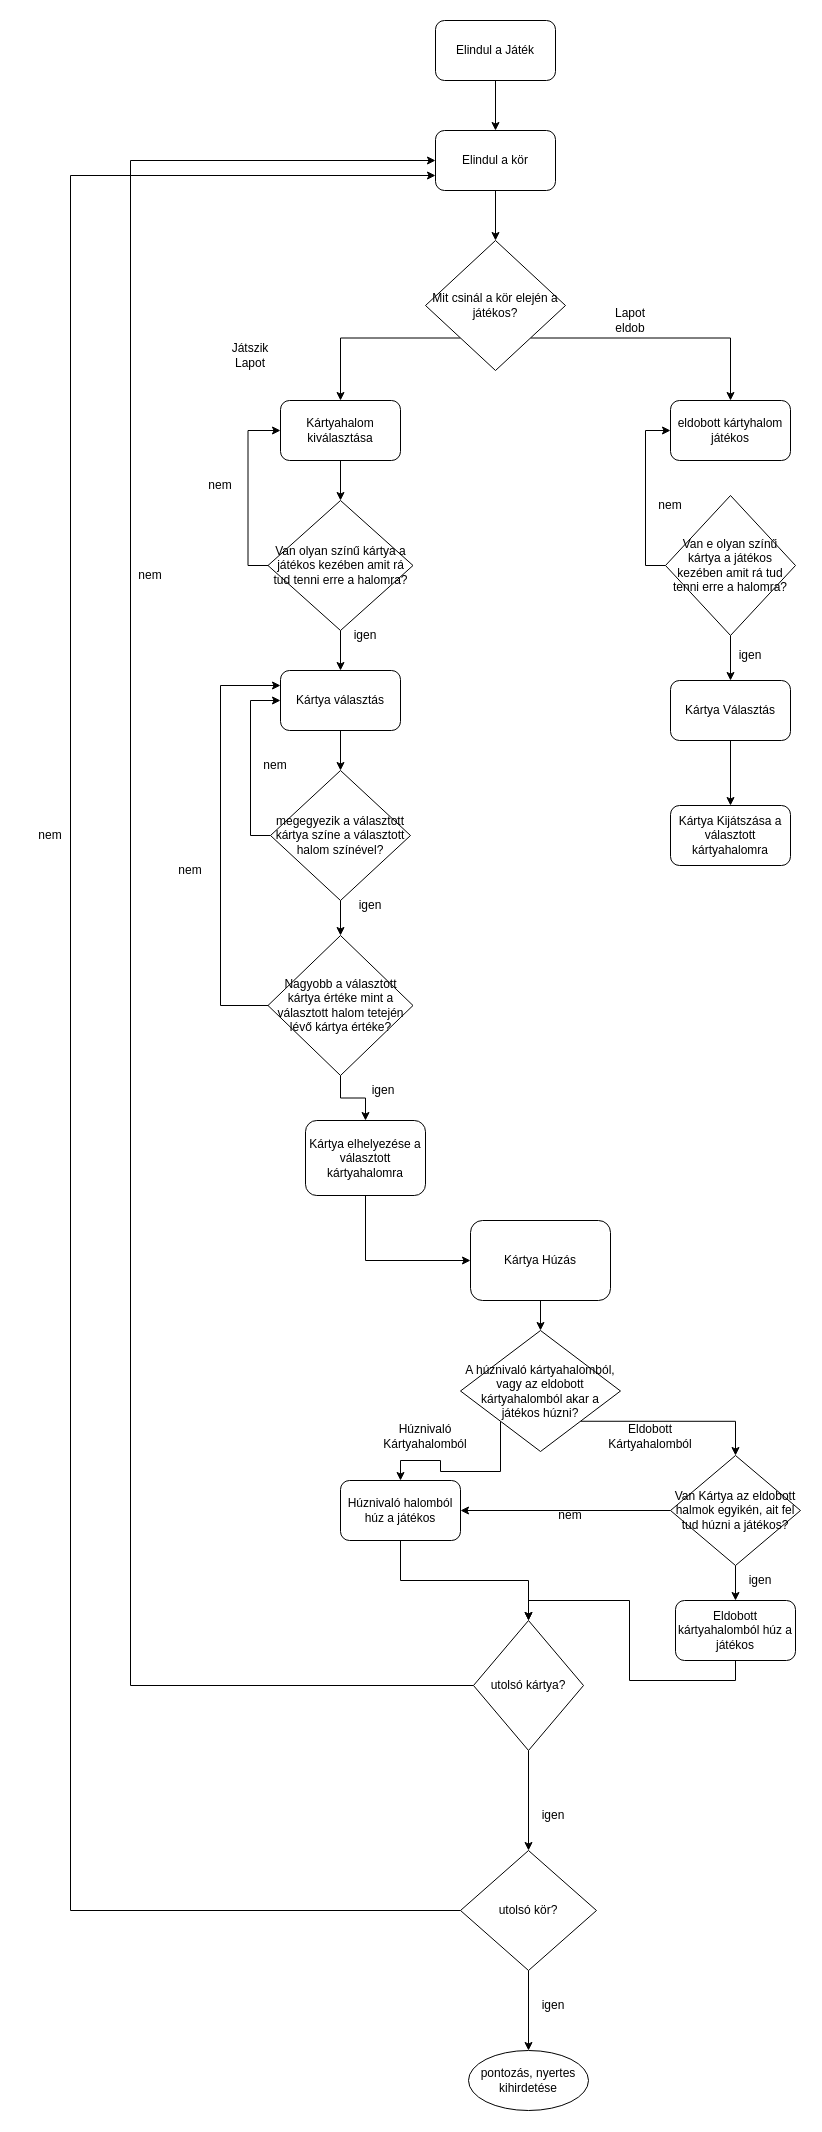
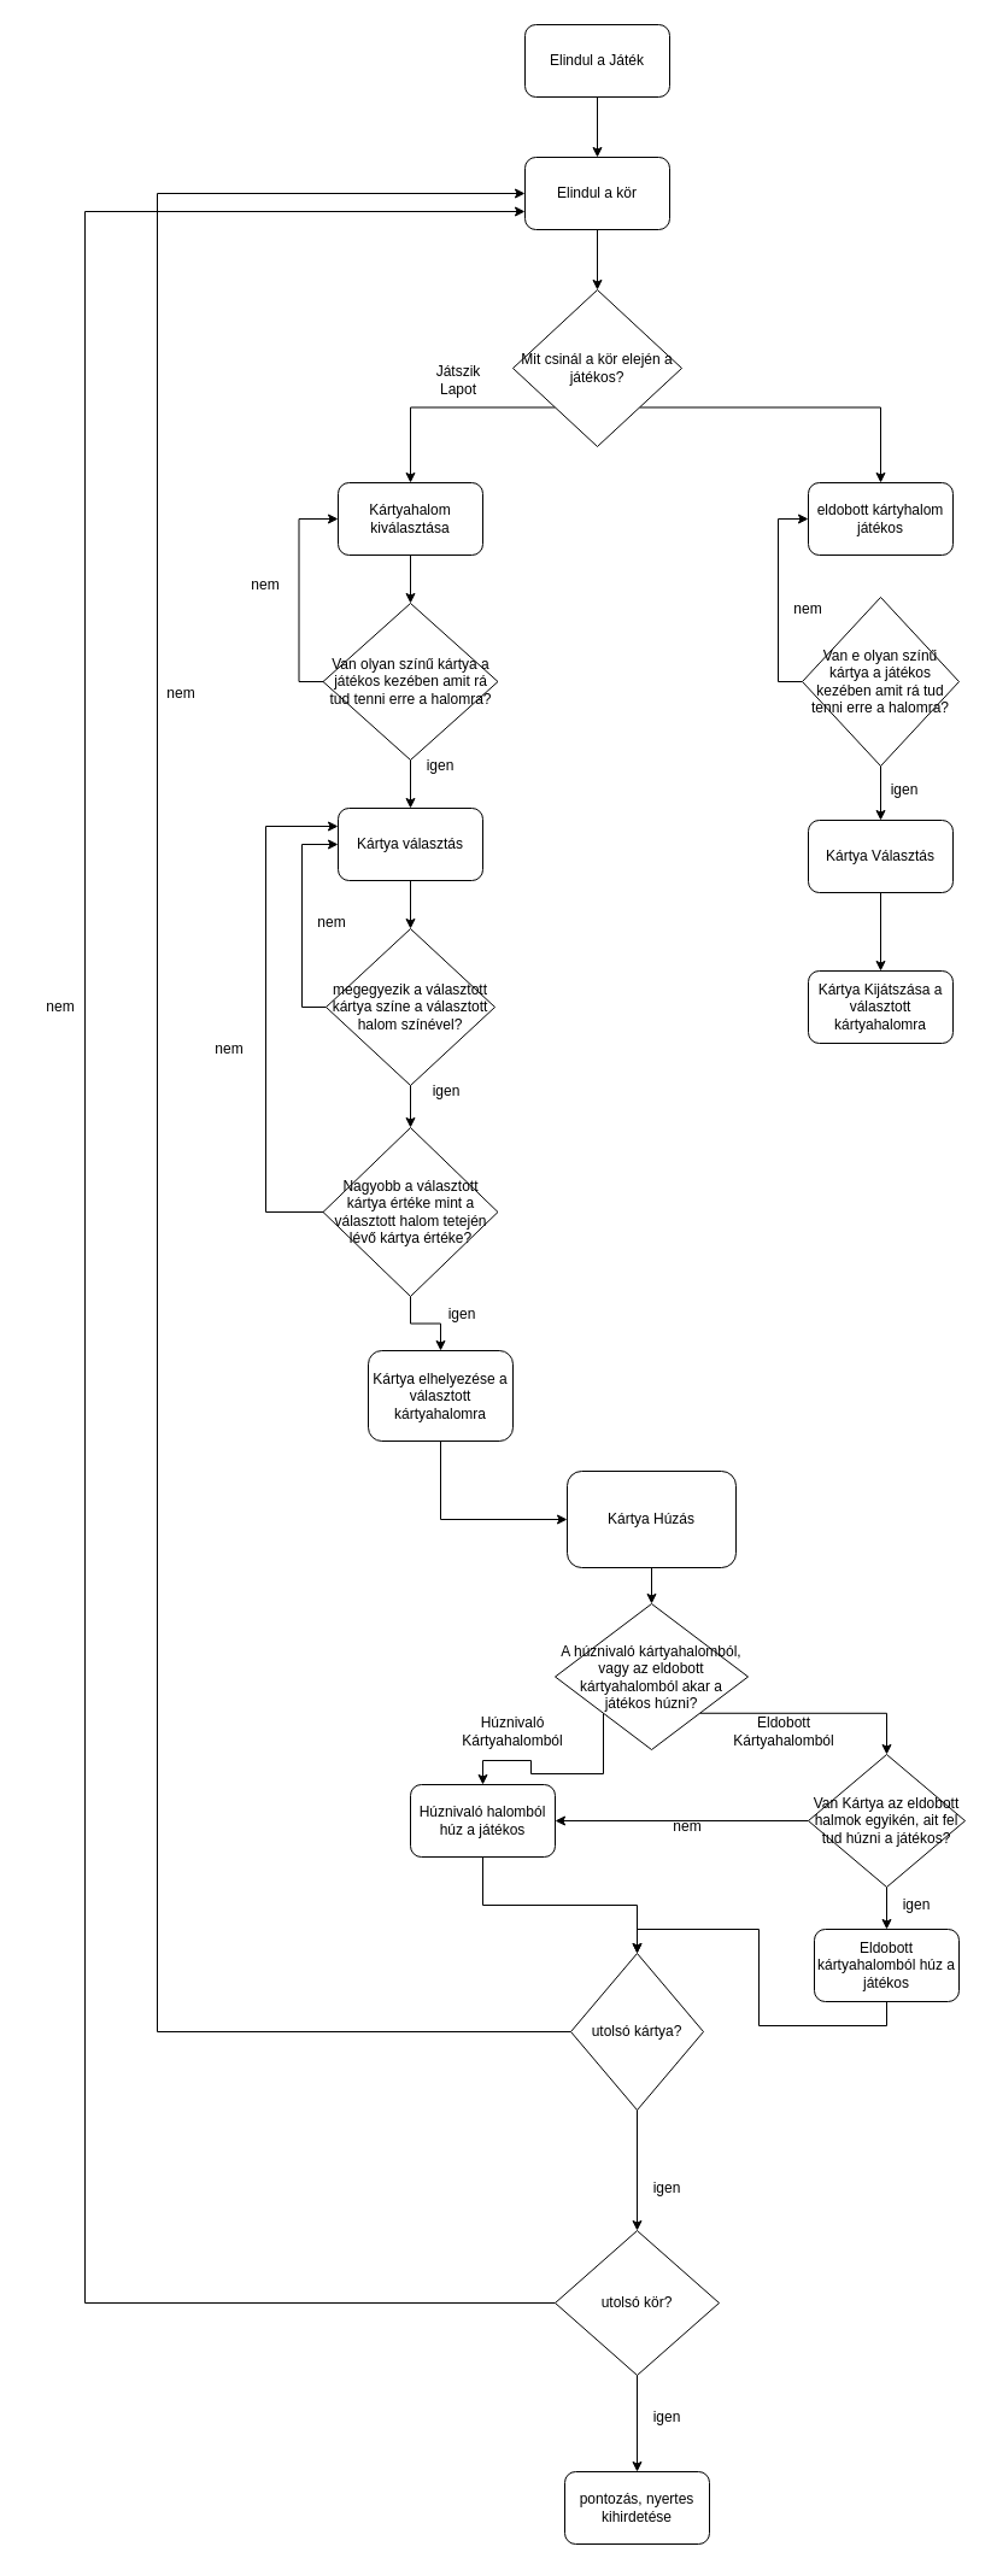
- <mxCell id="23" value="Lapot eldob" style="text;html=1;strokeColor=none;fillColor=none;align=center;verticalAlign=middle;whiteSpace=wrap;rounded=0;" parent="1" vertex="1"><mxGeometry x="600" y="310" width="60" height="20" as="geometry" /></mxCell>
- <mxCell id="22" value="Játszik Lapot" style="text;html=1;strokeColor=none;fillColor=none;align=center;verticalAlign=middle;whiteSpace=wrap;rounded=0;" parent="1" vertex="1"><mxGeometry x="220" y="340" width="60" height="30" as="geometry" /></mxCell>
+ <mxCell id="22" value="Játszik Lapot" style="text;html=1;strokeColor=none;fillColor=none;align=center;verticalAlign=middle;whiteSpace=wrap;rounded=0;" parent="1" vertex="1"><mxGeometry x="350" y="300" width="60" height="30" as="geometry" /></mxCell>
- <mxCell id="12" value="pontozás, nyertes kihirdetése" style="ellipse;whiteSpace=wrap;html=1;" parent="1" vertex="1"><mxGeometry x="468" y="2050" width="120" height="60" as="geometry" /></mxCell>
+ <mxCell id="12" value="pontozás, nyertes kihirdetése" style="rounded=1;whiteSpace=wrap;html=1;" parent="1" vertex="1"><mxGeometry x="468" y="2050" width="120" height="60" as="geometry" /></mxCell>
